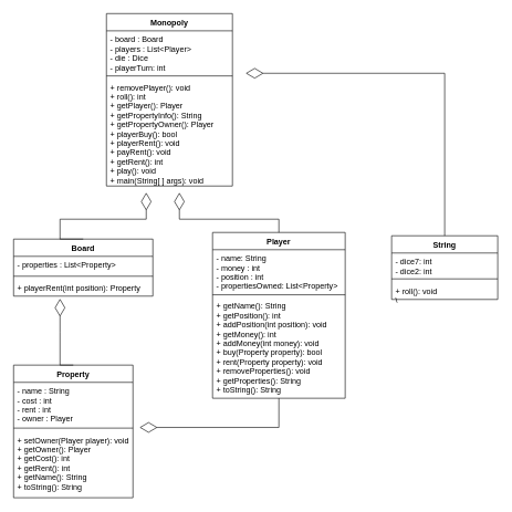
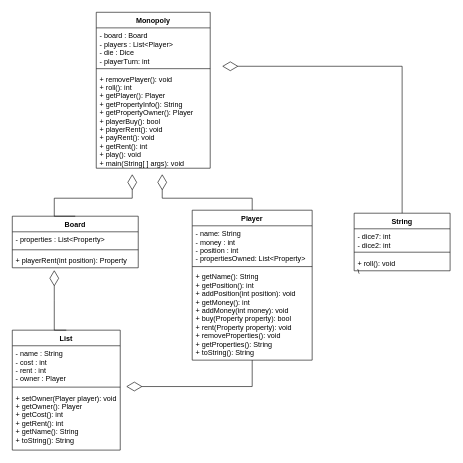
- <mxCell id="14" value="Property" style="swimlane;fontStyle=1;align=center;verticalAlign=top;childLayout=stackLayout;horizontal=1;startSize=26;horizontalStack=0;resizeParent=1;resizeParentMax=0;resizeLast=0;collapsible=1;marginBottom=0;" parent="1" vertex="1"><mxGeometry x="20" y="550" width="180" height="200" as="geometry" /></mxCell>
+ <mxCell id="14" value="List" style="swimlane;fontStyle=1;align=center;verticalAlign=top;childLayout=stackLayout;horizontal=1;startSize=26;horizontalStack=0;resizeParent=1;resizeParentMax=0;resizeLast=0;collapsible=1;marginBottom=0;" parent="1" vertex="1"><mxGeometry x="20" y="550" width="180" height="200" as="geometry" /></mxCell>
